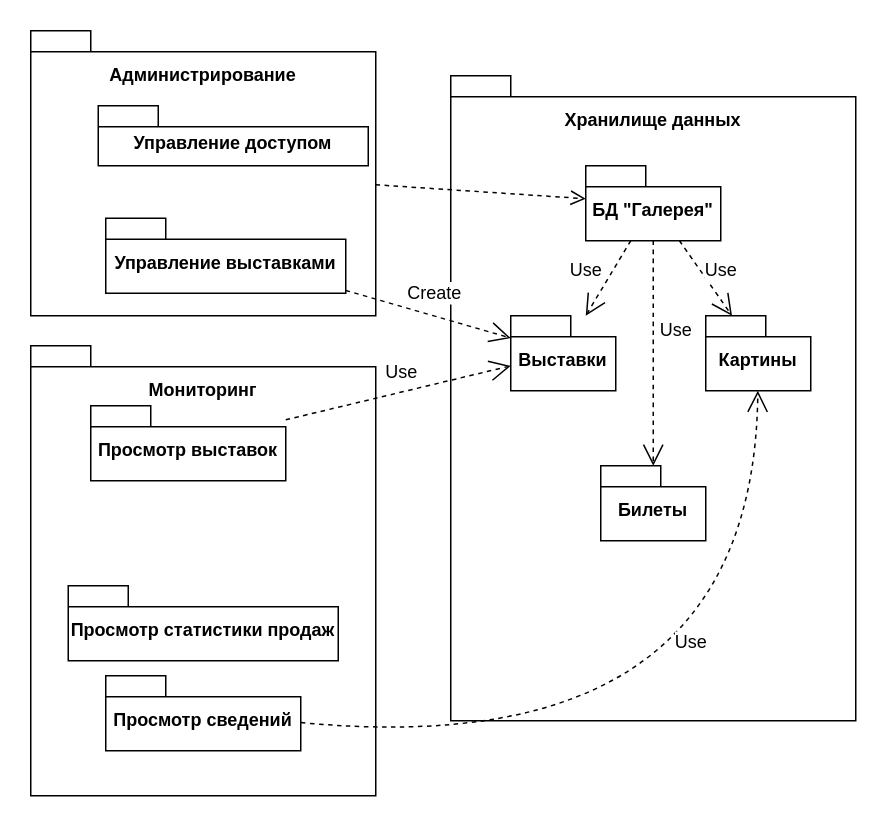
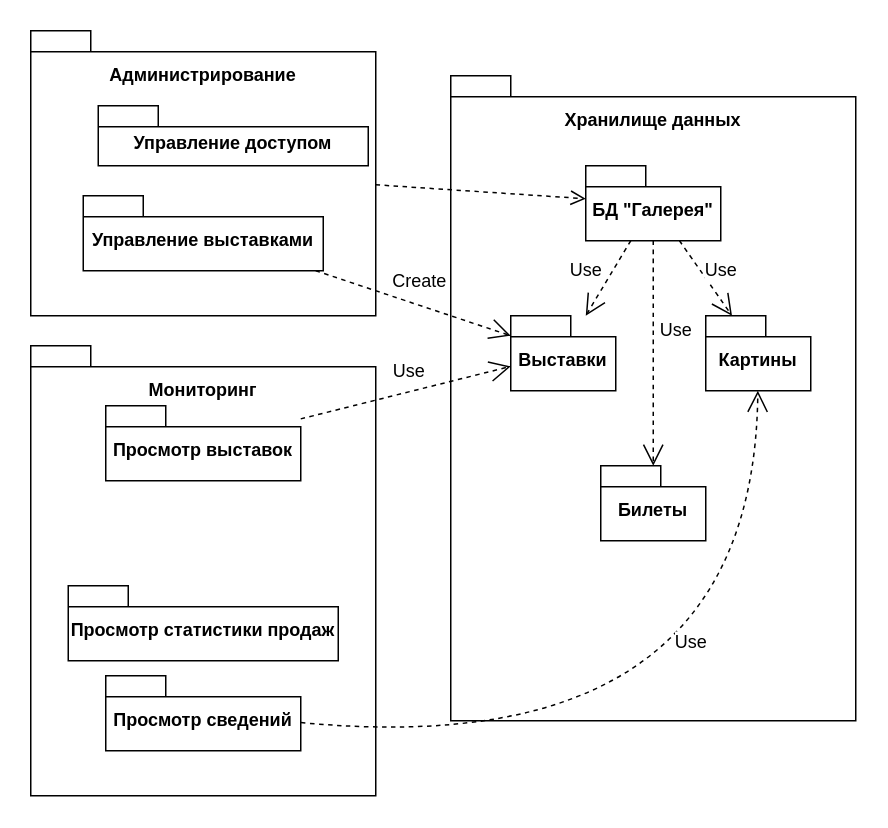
- <mxCell id="6" value="Управление выставками" style="shape=folder;fontStyle=1;spacingTop=10;tabWidth=40;tabHeight=14;tabPosition=left;html=1;whiteSpace=wrap;" vertex="1" parent="1"><mxGeometry x="70" y="145" width="160" height="50" as="geometry" /></mxCell>
+ <mxCell id="6" value="Управление выставками" style="shape=folder;fontStyle=1;spacingTop=10;tabWidth=40;tabHeight=14;tabPosition=left;html=1;whiteSpace=wrap;" vertex="1" parent="1"><mxGeometry x="55" y="130" width="160" height="50" as="geometry" /></mxCell>
- <mxCell id="16" value="Просмотр выставок" style="shape=folder;fontStyle=1;spacingTop=10;tabWidth=40;tabHeight=14;tabPosition=left;html=1;whiteSpace=wrap;" vertex="1" parent="1"><mxGeometry x="60" y="270" width="130" height="50" as="geometry" /></mxCell>
+ <mxCell id="16" value="Просмотр выставок" style="shape=folder;fontStyle=1;spacingTop=10;tabWidth=40;tabHeight=14;tabPosition=left;html=1;whiteSpace=wrap;" vertex="1" parent="1"><mxGeometry x="70" y="270" width="130" height="50" as="geometry" /></mxCell>
